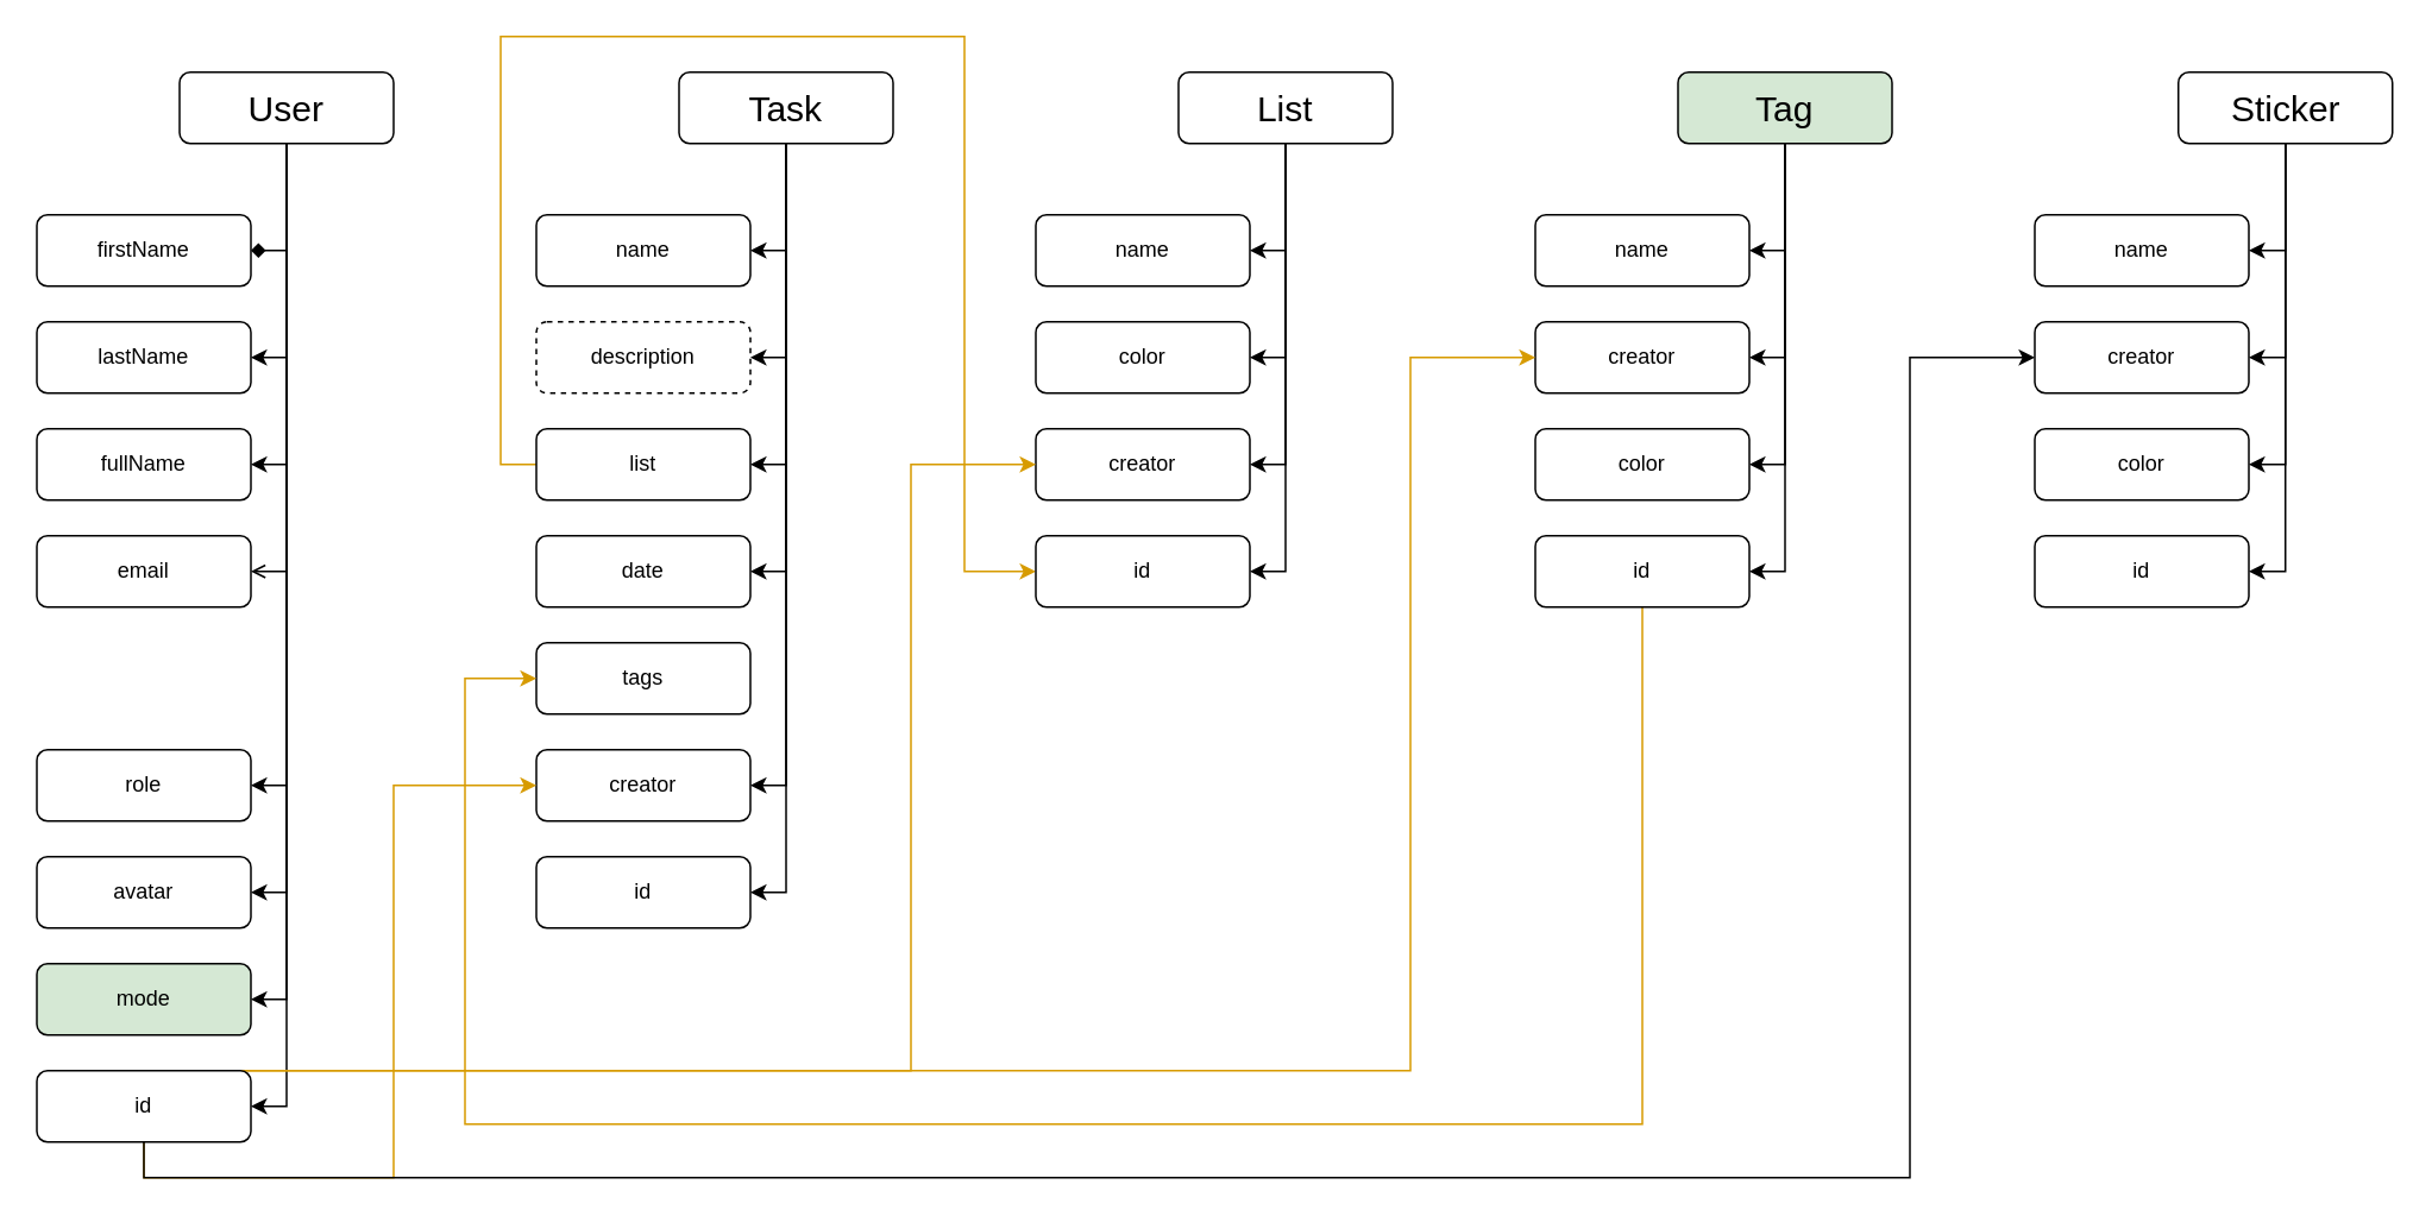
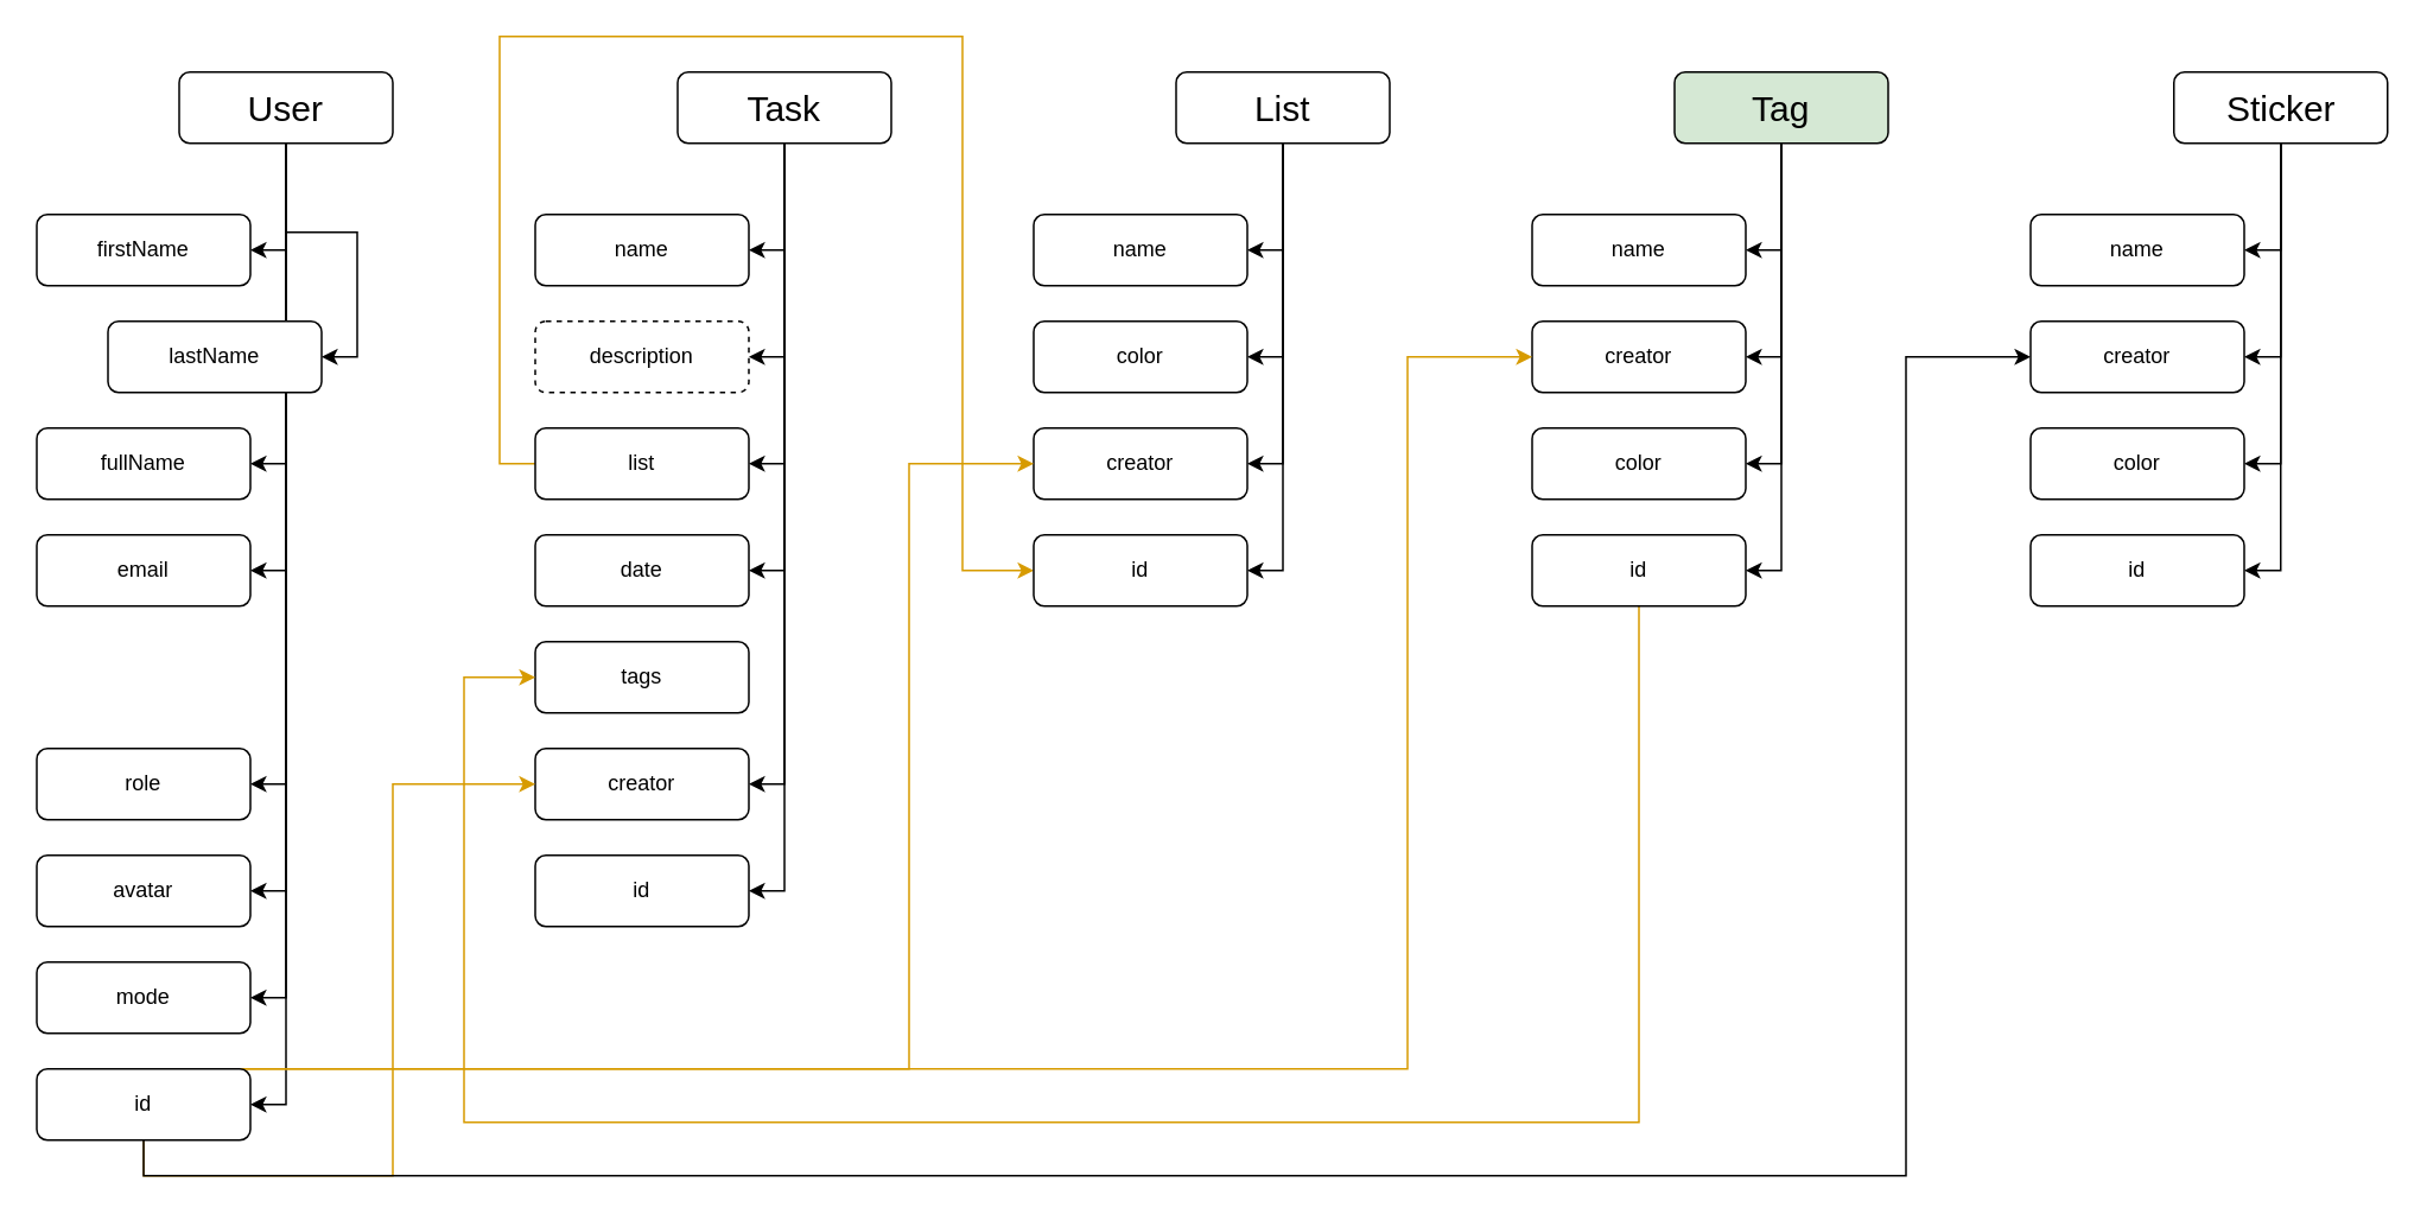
- <mxCell id="2" style="edgeStyle=orthogonalEdgeStyle;rounded=0;orthogonalLoop=1;jettySize=auto;html=1;exitX=0.5;exitY=1;exitDx=0;exitDy=0;entryX=1;entryY=0.5;entryDx=0;entryDy=0;fontSize=12;endArrow=diamond;" edge="1" parent="1" source="10" target="11"><mxGeometry relative="1" as="geometry" /></mxCell>
+ <mxCell id="2" style="edgeStyle=orthogonalEdgeStyle;rounded=0;orthogonalLoop=1;jettySize=auto;html=1;exitX=0.5;exitY=1;exitDx=0;exitDy=0;entryX=1;entryY=0.5;entryDx=0;entryDy=0;fontSize=12;" edge="1" parent="1" source="10" target="11"><mxGeometry relative="1" as="geometry" /></mxCell>
- <mxCell id="12" value="&lt;font style=&quot;font-size: 12px;&quot;&gt;lastName&lt;/font&gt;" style="rounded=1;whiteSpace=wrap;html=1;" vertex="1" parent="1"><mxGeometry x="20" y="180" width="120" height="40" as="geometry" /></mxCell>
+ <mxCell id="12" value="&lt;font style=&quot;font-size: 12px;&quot;&gt;lastName&lt;/font&gt;" style="rounded=1;whiteSpace=wrap;html=1;" vertex="1" parent="1"><mxGeometry x="60" y="180" width="120" height="40" as="geometry" /></mxCell>
- <mxCell id="5" style="edgeStyle=orthogonalEdgeStyle;rounded=0;orthogonalLoop=1;jettySize=auto;html=1;exitX=0.5;exitY=1;exitDx=0;exitDy=0;entryX=1;entryY=0.5;entryDx=0;entryDy=0;fontSize=12;endArrow=open;" edge="1" parent="1" source="10" target="14"><mxGeometry relative="1" as="geometry" /></mxCell>
+ <mxCell id="5" style="edgeStyle=orthogonalEdgeStyle;rounded=0;orthogonalLoop=1;jettySize=auto;html=1;exitX=0.5;exitY=1;exitDx=0;exitDy=0;entryX=1;entryY=0.5;entryDx=0;entryDy=0;fontSize=12;" edge="1" parent="1" source="10" target="14"><mxGeometry relative="1" as="geometry" /></mxCell>
- <mxCell id="56" value="&lt;font style=&quot;font-size: 12px;&quot;&gt;mode&lt;/font&gt;" style="rounded=1;whiteSpace=wrap;html=1;fillColor=#d5e8d4;" vertex="1" parent="1"><mxGeometry x="20" y="540" width="120" height="40" as="geometry" /></mxCell>
+ <mxCell id="56" value="&lt;font style=&quot;font-size: 12px;&quot;&gt;mode&lt;/font&gt;" style="rounded=1;whiteSpace=wrap;html=1;" vertex="1" parent="1"><mxGeometry x="20" y="540" width="120" height="40" as="geometry" /></mxCell>
